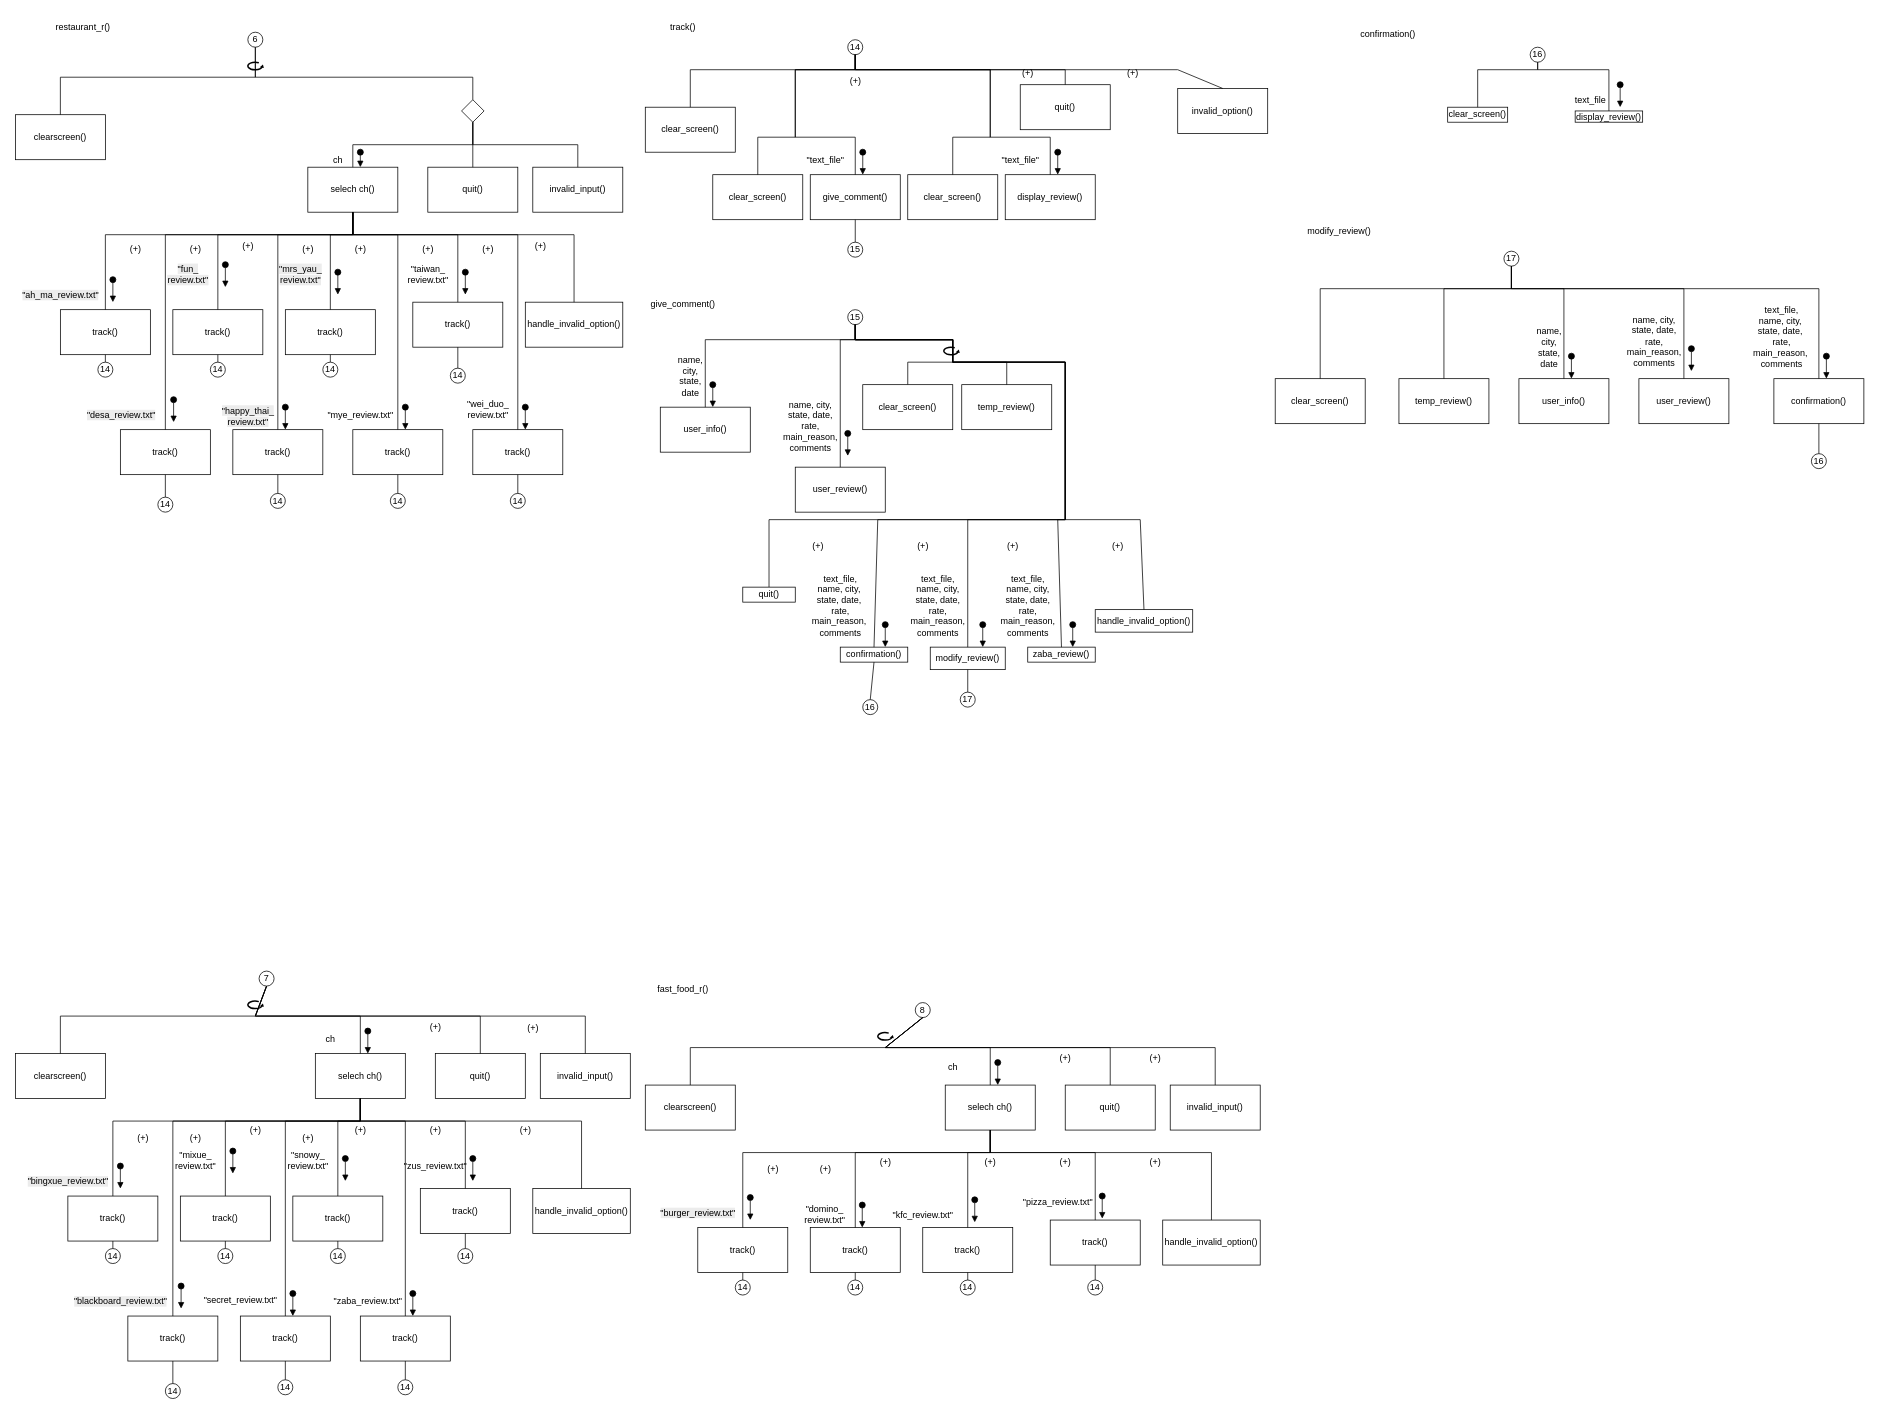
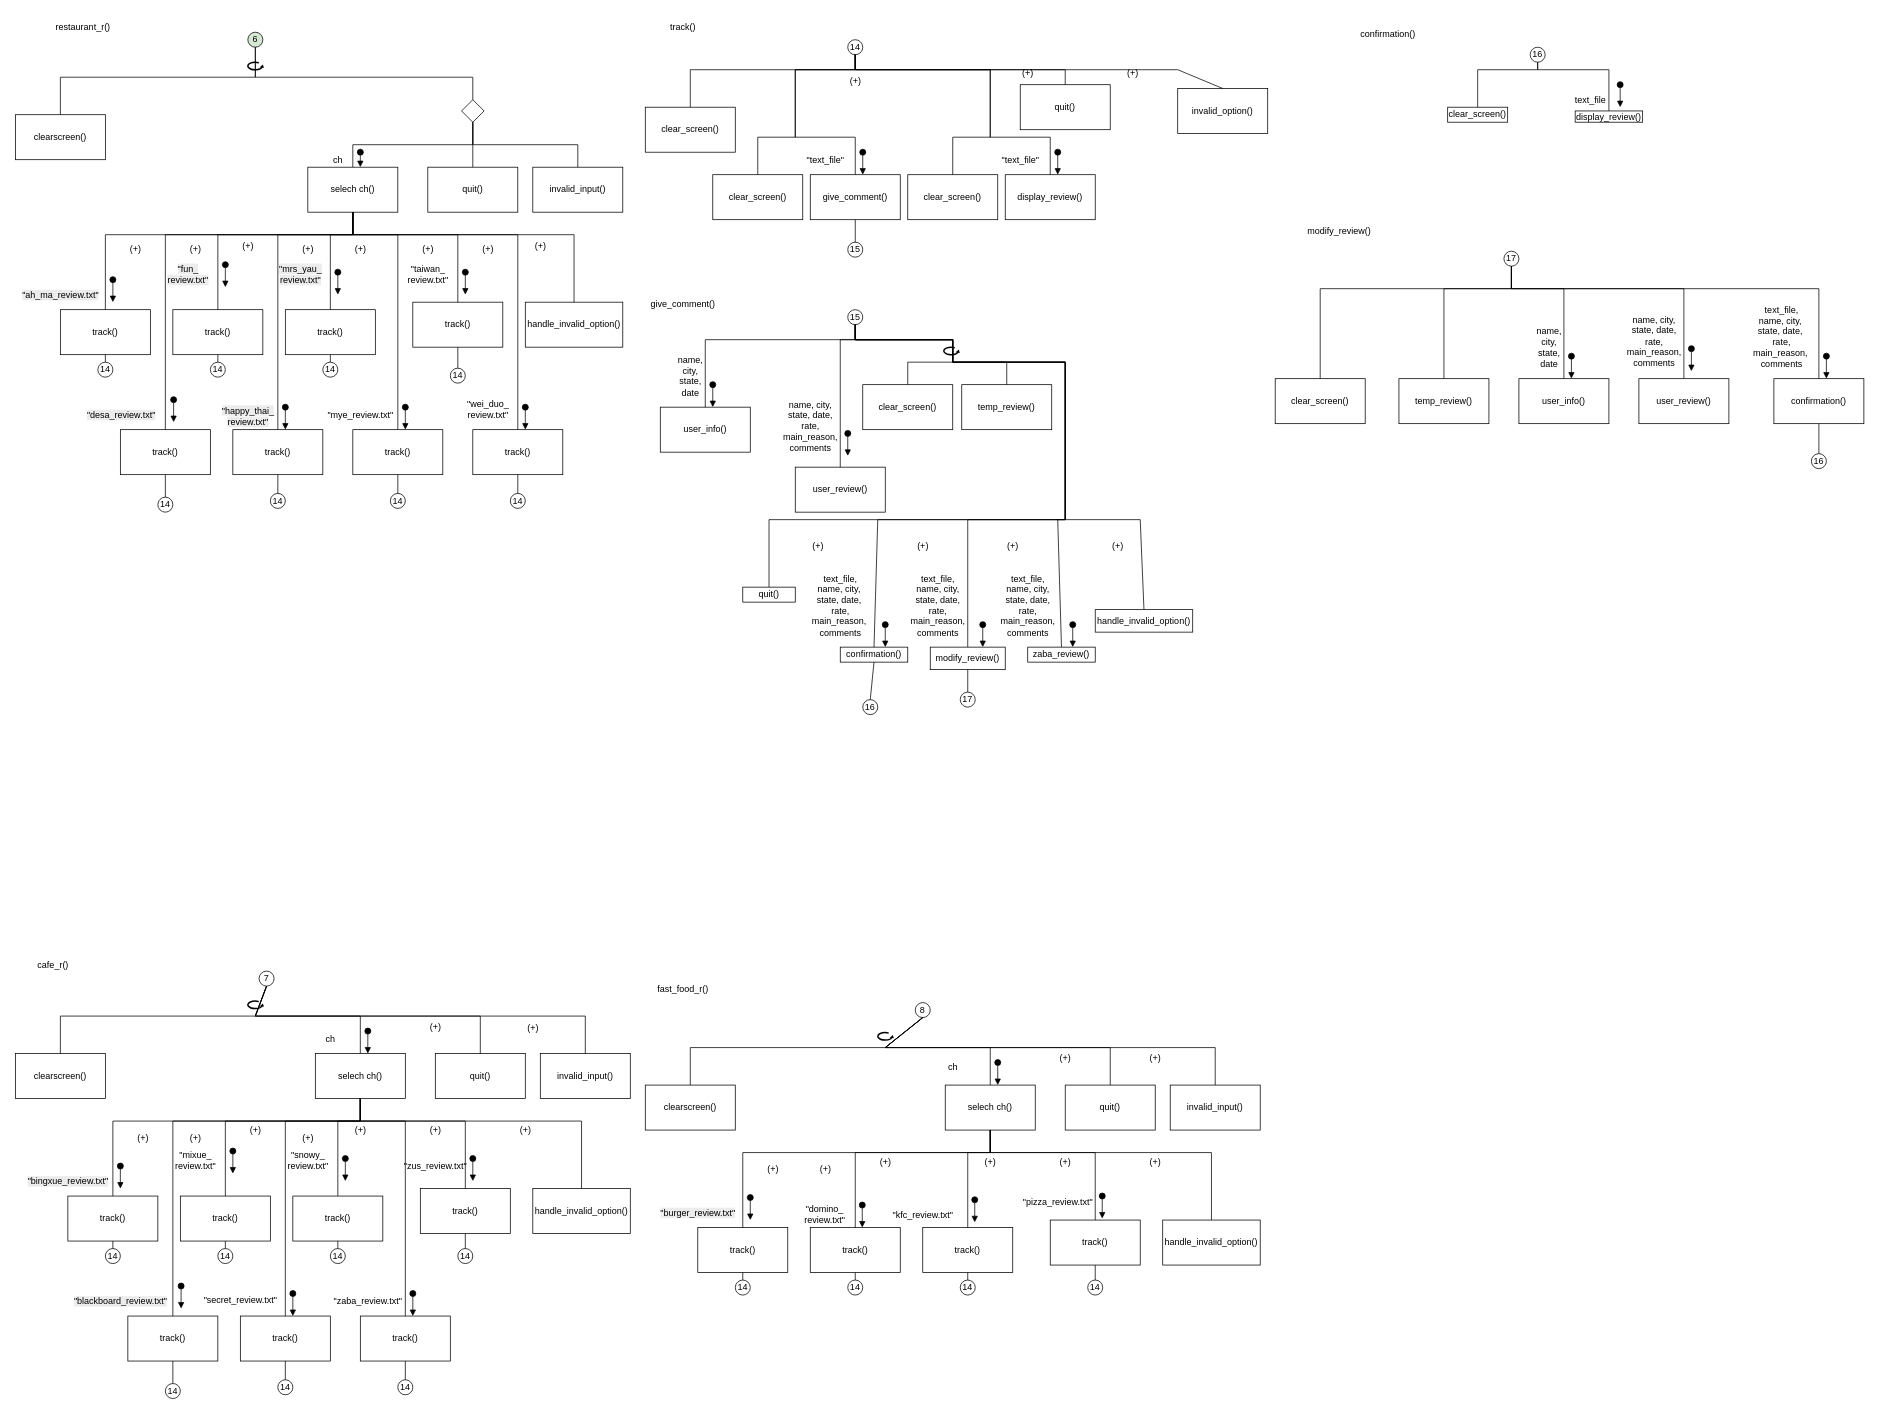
- <mxCell id="2" value="6" style="ellipse;whiteSpace=wrap;html=1;" parent="1" vertex="1"><mxGeometry x="330" y="42" width="20" height="20" as="geometry" /></mxCell>
+ <mxCell id="2" value="6" style="ellipse;whiteSpace=wrap;html=1;fillColor=#d5e8d4;" parent="1" vertex="1"><mxGeometry x="330" y="42" width="20" height="20" as="geometry" /></mxCell>
+ <mxCell id="176" value="cafe_r()" style="text;html=1;align=center;verticalAlign=middle;resizable=0;points=[];autosize=1;strokeColor=none;fillColor=none;" parent="1" vertex="1"><mxGeometry x="40" y="1272" width="60" height="30" as="geometry" /></mxCell>
